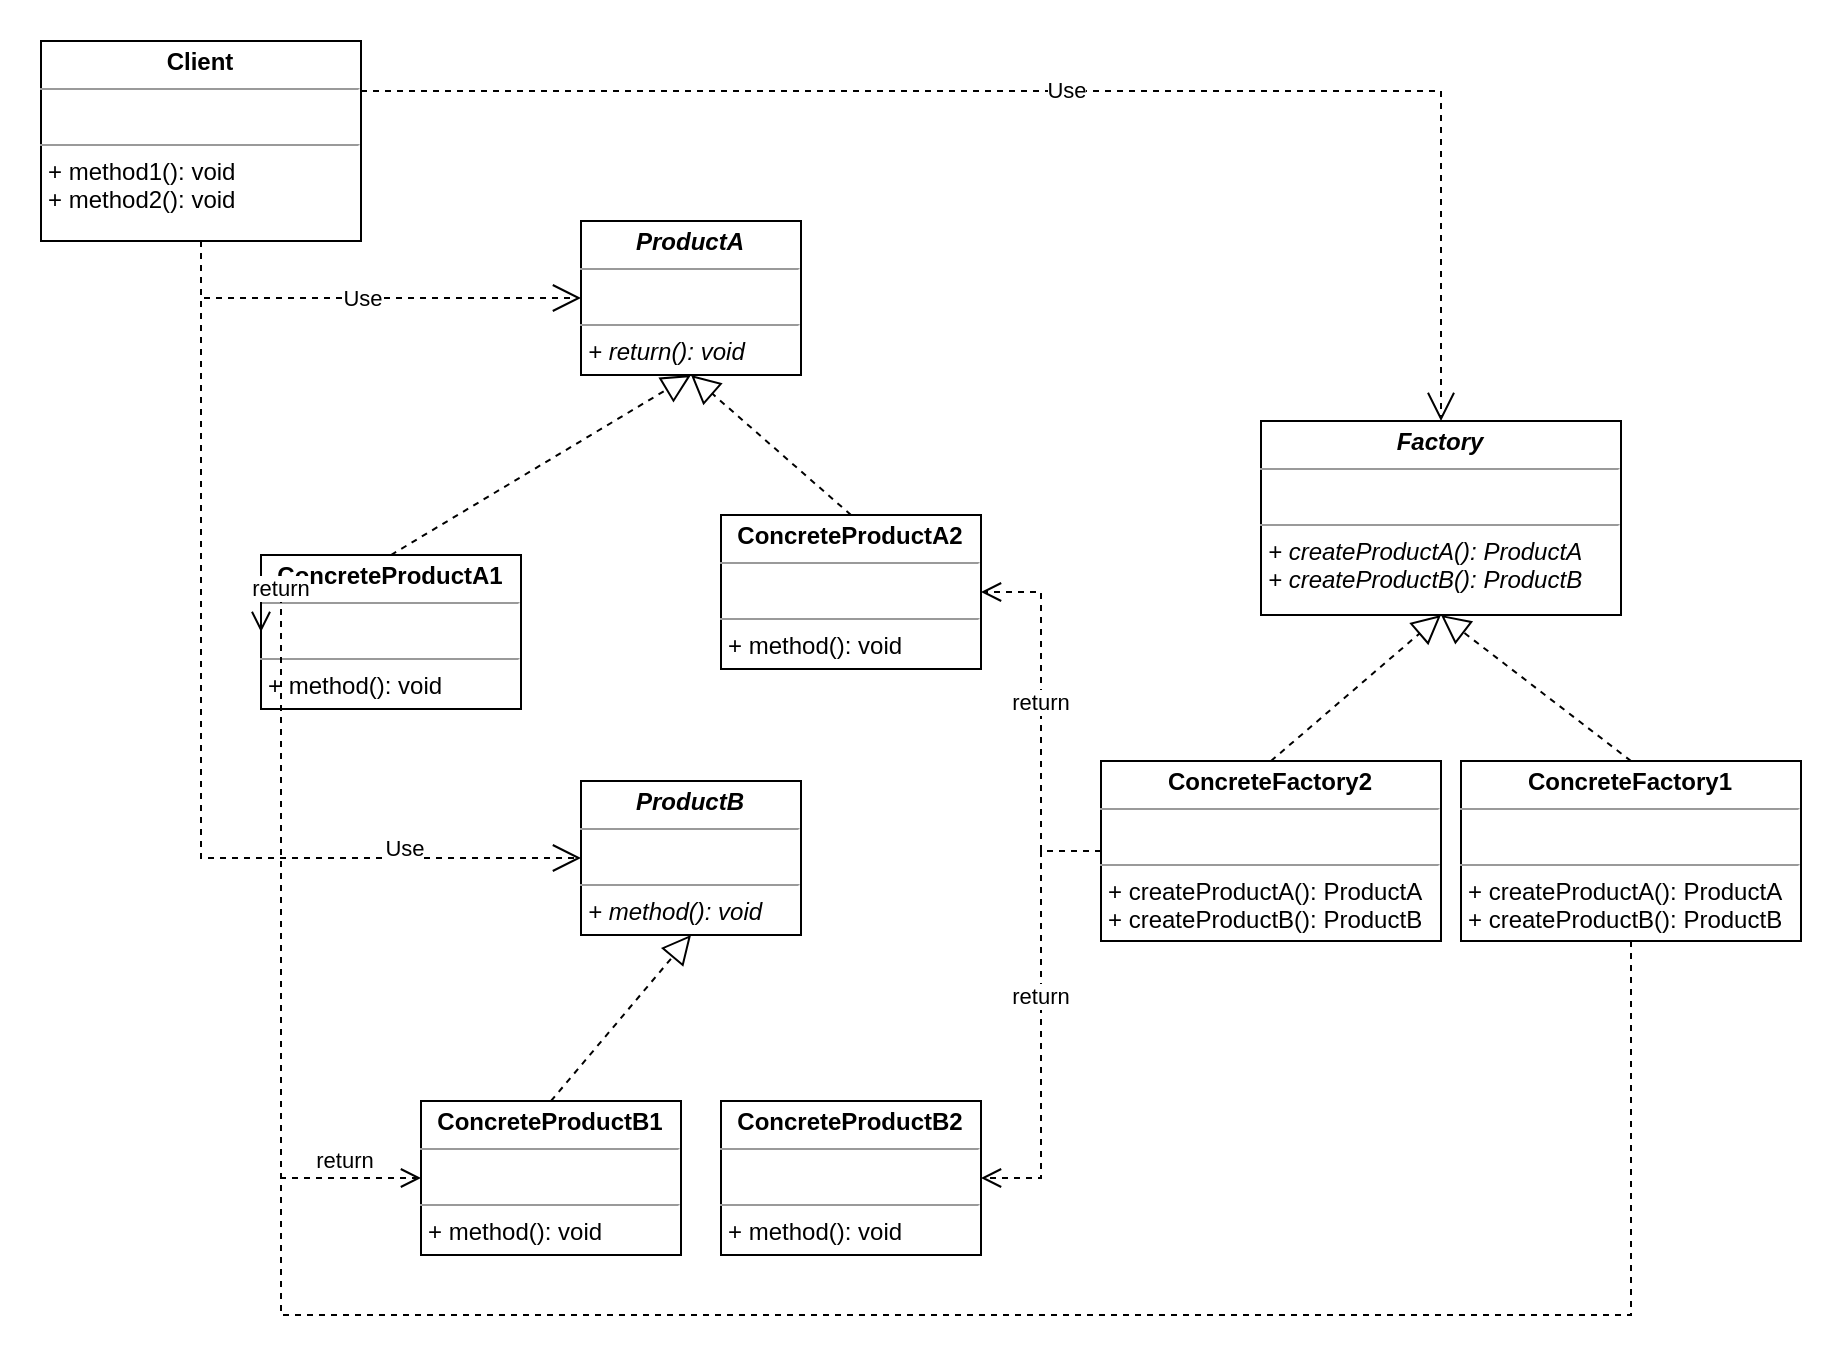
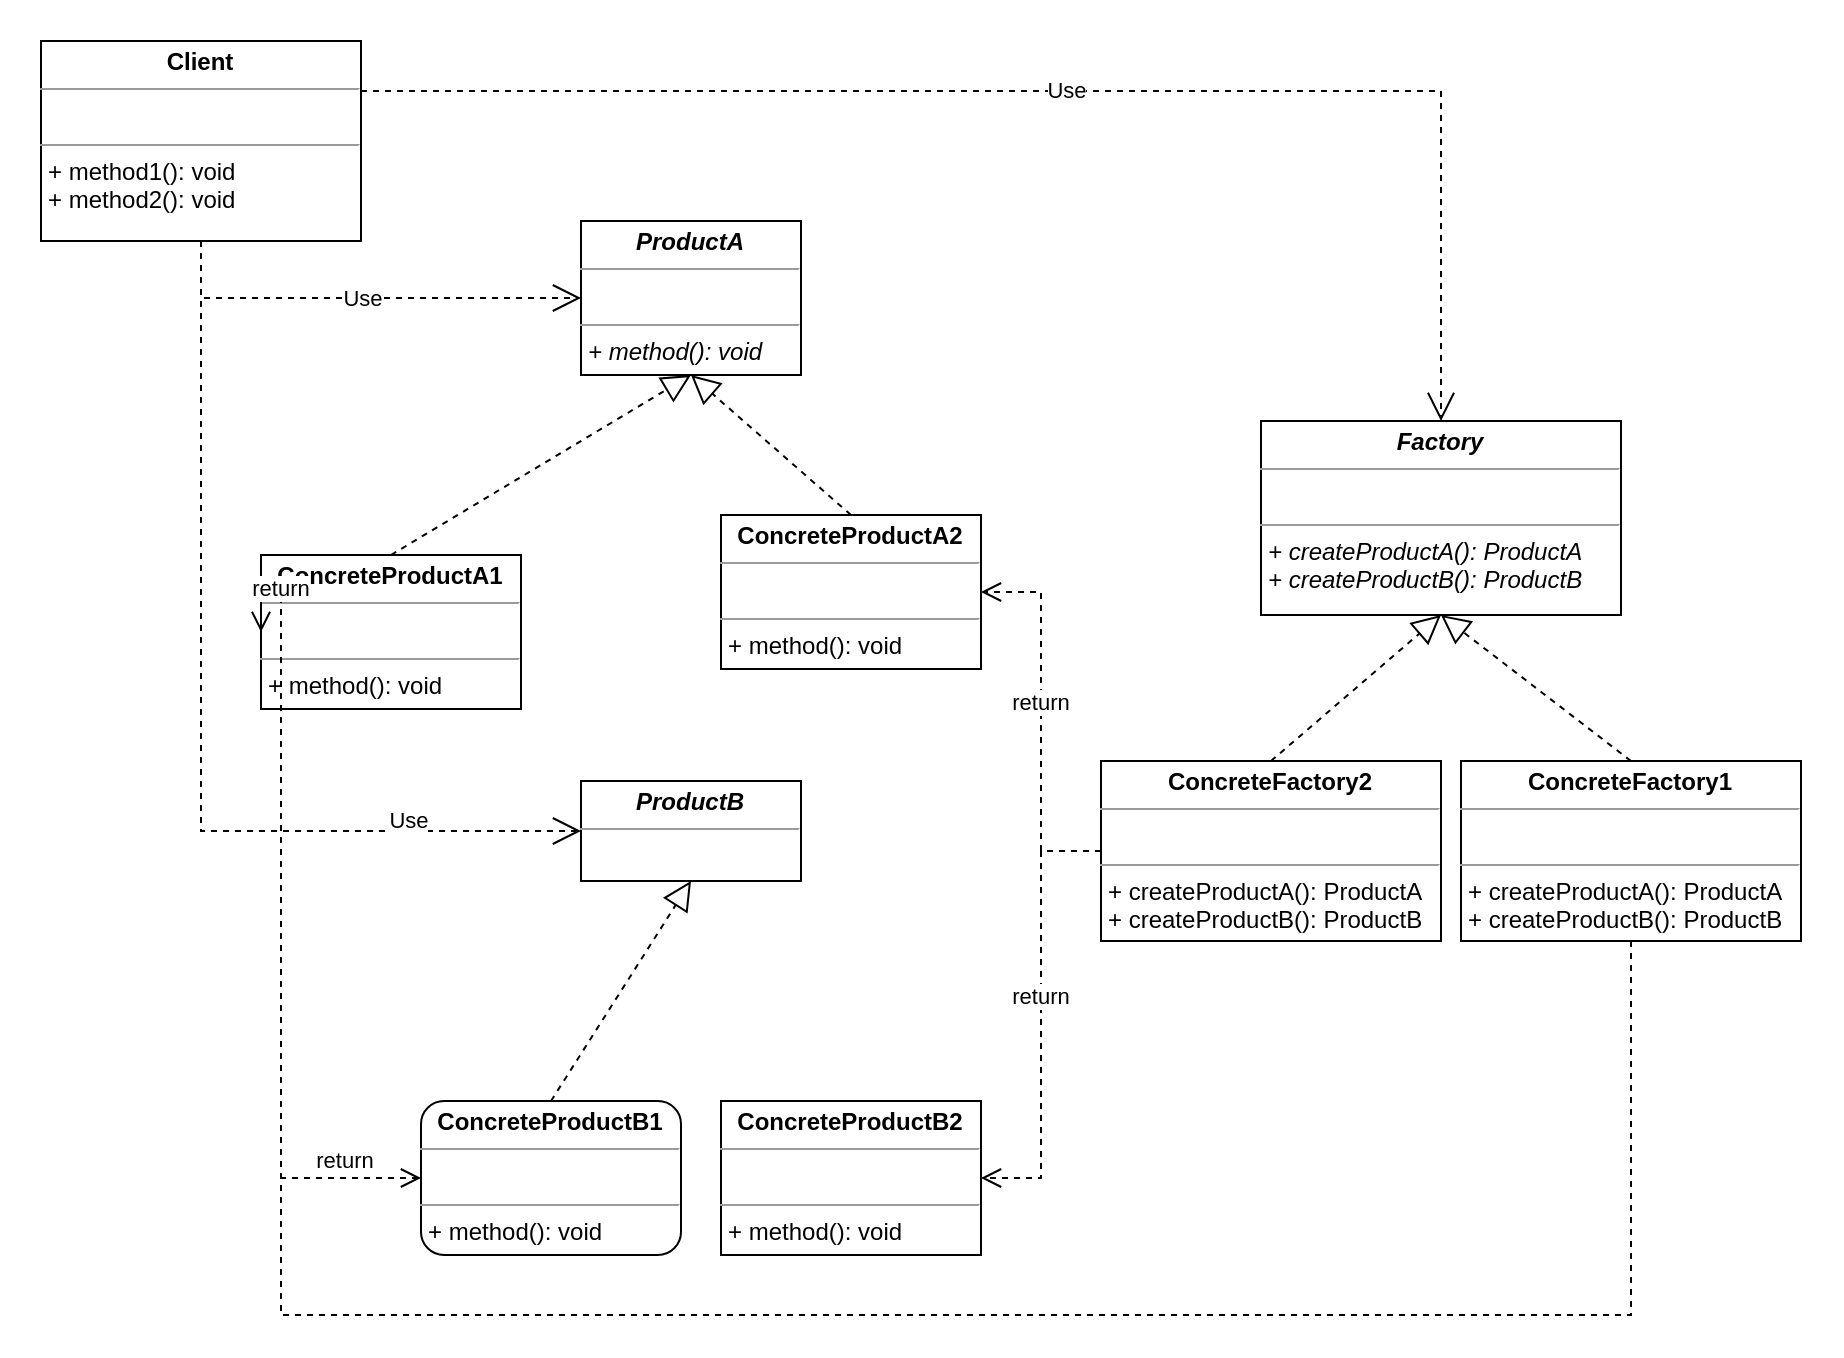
- <mxCell id="2" value="&lt;p style=&quot;margin:0px;margin-top:4px;text-align:center;&quot;&gt;&lt;b&gt;&lt;i&gt;ProductA&lt;/i&gt;&lt;/b&gt;&lt;/p&gt;&lt;hr size=&quot;1&quot;&gt;&lt;p style=&quot;margin:0px;margin-left:4px;&quot;&gt;&lt;i&gt;&lt;br&gt;&lt;/i&gt;&lt;/p&gt;&lt;hr size=&quot;1&quot;&gt;&lt;p style=&quot;margin:0px;margin-left:4px;&quot;&gt;&lt;i&gt;+ return(): void&lt;/i&gt;&lt;/p&gt;" style="verticalAlign=top;align=left;overflow=fill;fontSize=12;fontFamily=Helvetica;html=1;" parent="1" vertex="1"><mxGeometry x="290" y="110" width="110" height="77" as="geometry" /></mxCell>
+ <mxCell id="2" value="&lt;p style=&quot;margin:0px;margin-top:4px;text-align:center;&quot;&gt;&lt;b&gt;&lt;i&gt;ProductA&lt;/i&gt;&lt;/b&gt;&lt;/p&gt;&lt;hr size=&quot;1&quot;&gt;&lt;p style=&quot;margin:0px;margin-left:4px;&quot;&gt;&lt;i&gt;&lt;br&gt;&lt;/i&gt;&lt;/p&gt;&lt;hr size=&quot;1&quot;&gt;&lt;p style=&quot;margin:0px;margin-left:4px;&quot;&gt;&lt;i&gt;+ method(): void&lt;/i&gt;&lt;/p&gt;" style="verticalAlign=top;align=left;overflow=fill;fontSize=12;fontFamily=Helvetica;html=1;" parent="1" vertex="1"><mxGeometry x="290" y="110" width="110" height="77" as="geometry" /></mxCell>
- <mxCell id="8" value="&lt;p style=&quot;margin:0px;margin-top:4px;text-align:center;&quot;&gt;&lt;b&gt;&lt;i&gt;ProductB&lt;/i&gt;&lt;/b&gt;&lt;/p&gt;&lt;hr size=&quot;1&quot;&gt;&lt;p style=&quot;margin:0px;margin-left:4px;&quot;&gt;&lt;i&gt;&lt;br&gt;&lt;/i&gt;&lt;/p&gt;&lt;hr size=&quot;1&quot;&gt;&lt;p style=&quot;margin:0px;margin-left:4px;&quot;&gt;&lt;i style=&quot;background-color: initial;&quot;&gt;+ method(): void&lt;/i&gt;&lt;/p&gt;" style="verticalAlign=top;align=left;overflow=fill;fontSize=12;fontFamily=Helvetica;html=1;" parent="1" vertex="1"><mxGeometry x="290" y="390" width="110" height="77" as="geometry" /></mxCell>
+ <mxCell id="8" value="&lt;p style=&quot;margin:0px;margin-top:4px;text-align:center;&quot;&gt;&lt;b&gt;&lt;i&gt;ProductB&lt;/i&gt;&lt;/b&gt;&lt;/p&gt;&lt;hr size=&quot;1&quot;&gt;&lt;p style=&quot;margin:0px;margin-left:4px;&quot;&gt;&lt;i&gt;&lt;br&gt;&lt;/i&gt;&lt;/p&gt;&lt;hr size=&quot;1&quot;&gt;&lt;p style=&quot;margin:0px;margin-left:4px;&quot;&gt;&lt;i style=&quot;background-color: initial;&quot;&gt;+ method(): void&lt;/i&gt;&lt;/p&gt;" style="verticalAlign=top;align=left;overflow=fill;fontSize=12;fontFamily=Helvetica;html=1;" parent="1" vertex="1"><mxGeometry x="290" y="390" width="110" height="50" as="geometry" /></mxCell>
- <mxCell id="9" value="&lt;p style=&quot;margin:0px;margin-top:4px;text-align:center;&quot;&gt;&lt;b&gt;ConcreteProductB1&lt;/b&gt;&lt;/p&gt;&lt;hr size=&quot;1&quot;&gt;&lt;p style=&quot;margin:0px;margin-left:4px;&quot;&gt;&lt;br&gt;&lt;/p&gt;&lt;hr size=&quot;1&quot;&gt;&lt;p style=&quot;margin:0px;margin-left:4px;&quot;&gt;+ method(): void&lt;/p&gt;" style="verticalAlign=top;align=left;overflow=fill;fontSize=12;fontFamily=Helvetica;html=1;" parent="1" vertex="1"><mxGeometry x="210" y="550" width="130" height="77" as="geometry" /></mxCell>
+ <mxCell id="9" value="&lt;p style=&quot;margin:0px;margin-top:4px;text-align:center;&quot;&gt;&lt;b&gt;ConcreteProductB1&lt;/b&gt;&lt;/p&gt;&lt;hr size=&quot;1&quot;&gt;&lt;p style=&quot;margin:0px;margin-left:4px;&quot;&gt;&lt;br&gt;&lt;/p&gt;&lt;hr size=&quot;1&quot;&gt;&lt;p style=&quot;margin:0px;margin-left:4px;&quot;&gt;+ method(): void&lt;/p&gt;" style="verticalAlign=top;align=left;overflow=fill;fontSize=12;fontFamily=Helvetica;html=1;rounded=1;" parent="1" vertex="1"><mxGeometry x="210" y="550" width="130" height="77" as="geometry" /></mxCell>
